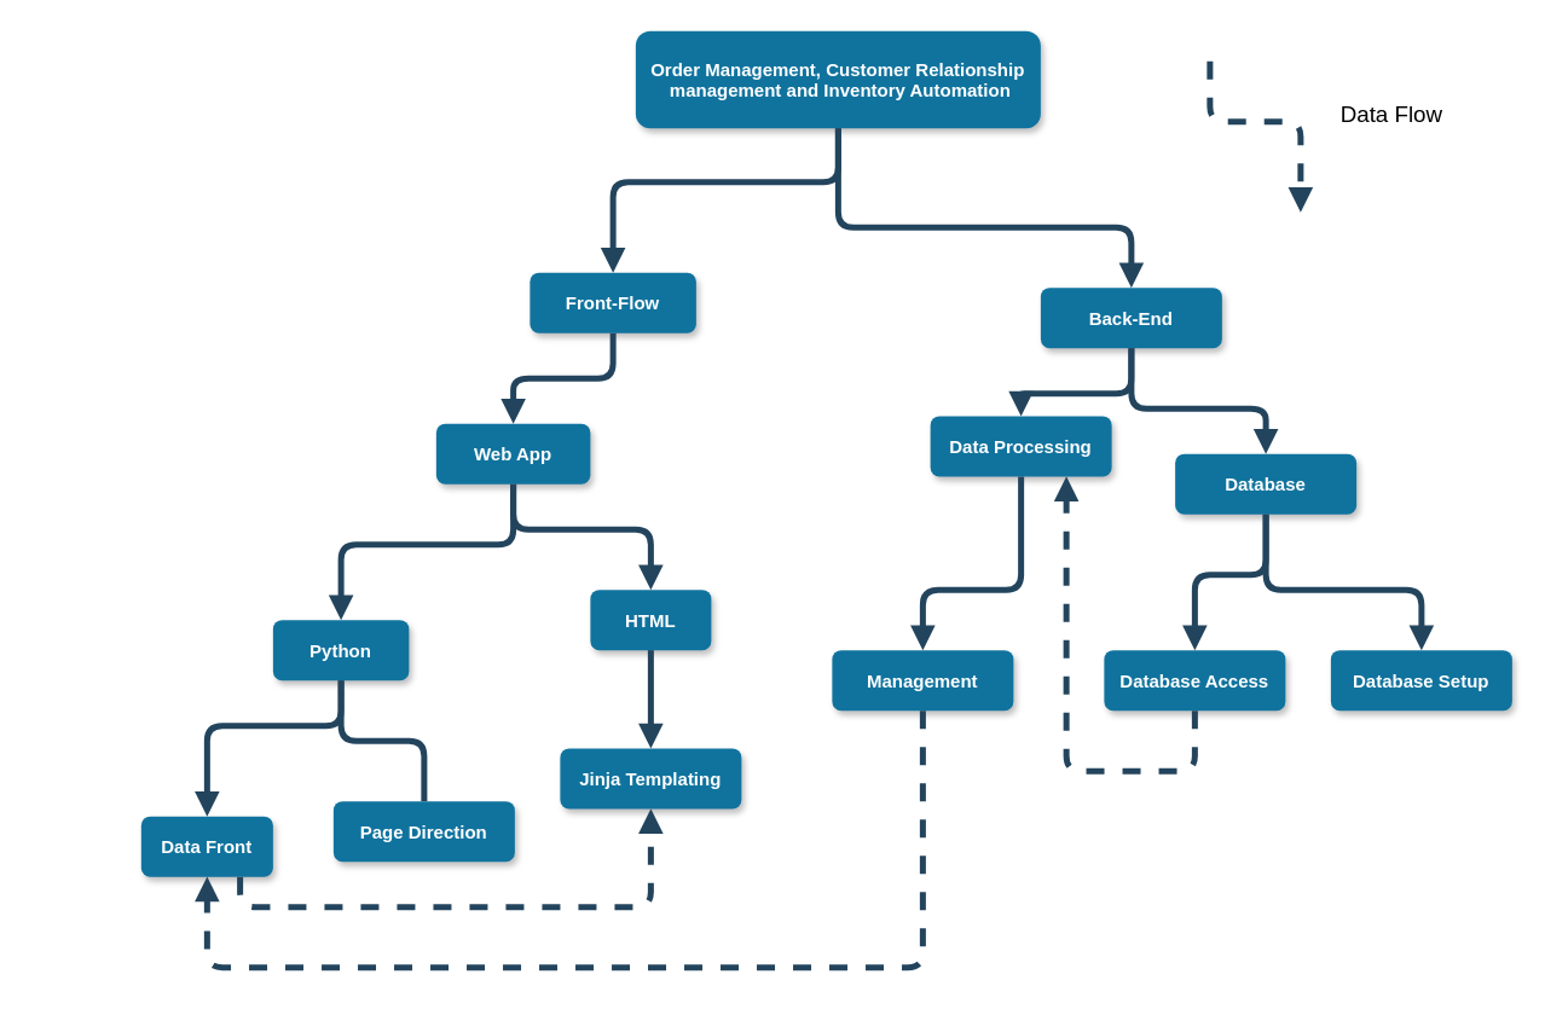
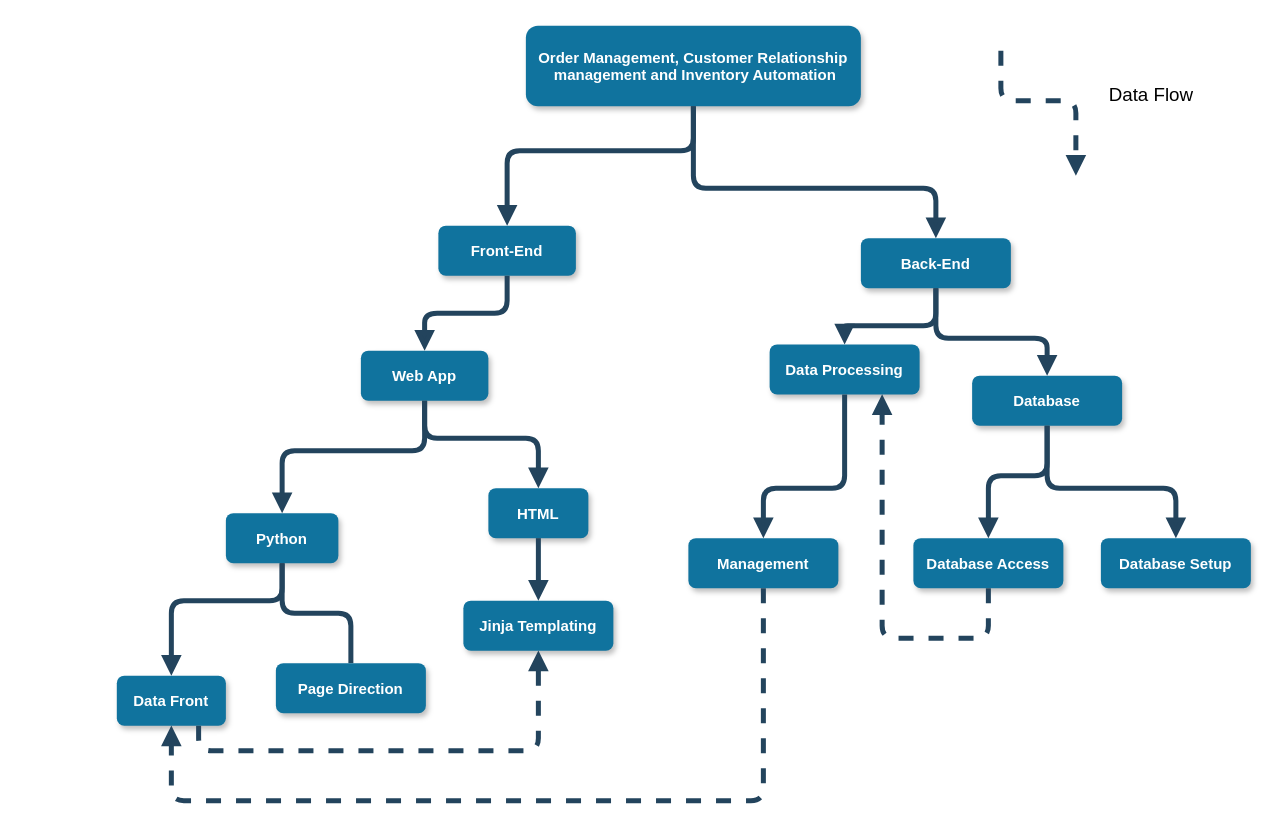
- <mxCell id="5" value="Front-Flow" style="rounded=1;fillColor=#10739E;strokeColor=none;shadow=1;gradientColor=none;fontStyle=1;fontColor=#FFFFFF;fontSize=12;" parent="1" vertex="1"><mxGeometry x="350" y="180" width="110" height="40" as="geometry" /></mxCell>
+ <mxCell id="5" value="Front-End" style="rounded=1;fillColor=#10739E;strokeColor=none;shadow=1;gradientColor=none;fontStyle=1;fontColor=#FFFFFF;fontSize=12;" parent="1" vertex="1"><mxGeometry x="350" y="180" width="110" height="40" as="geometry" /></mxCell>
- <mxCell id="27" value="Jinja Templating" style="rounded=1;fillColor=#10739E;strokeColor=none;shadow=1;gradientColor=none;fontStyle=1;fontColor=#FFFFFF;fontSize=12;" parent="1" vertex="1"><mxGeometry x="370" y="495" width="120" height="40" as="geometry" /></mxCell>
+ <mxCell id="27" value="Jinja Templating" style="rounded=1;fillColor=#10739E;strokeColor=none;shadow=1;gradientColor=none;fontStyle=1;fontColor=#FFFFFF;fontSize=12;" parent="1" vertex="1"><mxGeometry x="370" y="480" width="120" height="40" as="geometry" /></mxCell>
